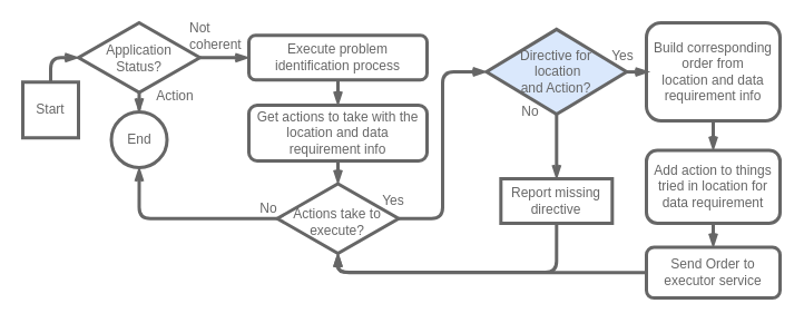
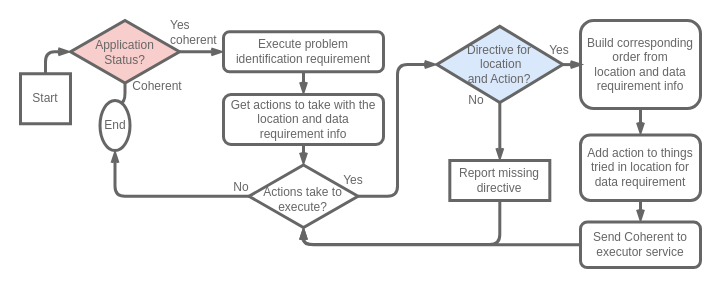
- <mxCell id="11" value="Not &lt;br style=&quot;font-size: 12px;&quot;&gt;coherent" style="text;html=1;strokeColor=none;fillColor=none;align=left;verticalAlign=middle;whiteSpace=wrap;rounded=0;fontSize=12;fontFamily=Helvetica;fontColor=#666666;" parent="1" vertex="1"><mxGeometry x="168.28" y="22" width="73.91" height="20" as="geometry" /></mxCell>
+ <mxCell id="11" value="Yes &lt;br style=&quot;font-size: 12px;&quot;&gt;coherent" style="text;html=1;strokeColor=none;fillColor=none;align=left;verticalAlign=middle;whiteSpace=wrap;rounded=0;fontSize=12;fontFamily=Helvetica;fontColor=#666666;" parent="1" vertex="1"><mxGeometry x="168.28" y="22" width="73.91" height="20" as="geometry" /></mxCell>
- <mxCell id="8" value="Application &lt;br style=&quot;font-size: 12px;&quot;&gt;Status?" style="rhombus;whiteSpace=wrap;html=1;rounded=0;strokeColor=#666666;strokeWidth=3;align=center;verticalAlign=middle;fontFamily=Helvetica;fontSize=12;fontColor=#666666;fillColor=#FFFFFF;spacingTop=2;" parent="1" vertex="1"><mxGeometry x="70" y="20" width="109.03" height="62.5" as="geometry" /></mxCell>
+ <mxCell id="8" value="Application &lt;br style=&quot;font-size: 12px;&quot;&gt;Status?" style="rhombus;whiteSpace=wrap;html=1;rounded=0;strokeColor=#666666;strokeWidth=3;align=center;verticalAlign=middle;fontFamily=Helvetica;fontSize=12;fontColor=#666666;fillColor=#f8cecc;spacingTop=2;" parent="1" vertex="1"><mxGeometry x="70" y="20" width="109.03" height="62.5" as="geometry" /></mxCell>
- <mxCell id="7" value="Execute problem identification process" style="rounded=1;whiteSpace=wrap;html=1;strokeColor=#666666;fontColor=#666666;fillColor=#FFFFFF;strokeWidth=3;fontSize=12;" parent="1" vertex="1"><mxGeometry x="223" y="31.25" width="160" height="40" as="geometry" /></mxCell>
+ <mxCell id="7" value="Execute problem identification requirement" style="rounded=1;whiteSpace=wrap;html=1;strokeColor=#666666;fontColor=#666666;fillColor=#FFFFFF;strokeWidth=3;fontSize=12;" parent="1" vertex="1"><mxGeometry x="223" y="31.25" width="160" height="40" as="geometry" /></mxCell>
- <mxCell id="10" value="Action" style="text;html=1;strokeColor=none;fillColor=none;align=center;verticalAlign=middle;whiteSpace=wrap;rounded=0;fontSize=12;fontFamily=Helvetica;fontColor=#666666;" parent="1" vertex="1"><mxGeometry x="138.75" y="76" width="36.25" height="20" as="geometry" /></mxCell>
+ <mxCell id="10" value="Coherent" style="text;html=1;strokeColor=none;fillColor=none;align=center;verticalAlign=middle;whiteSpace=wrap;rounded=0;fontSize=12;fontFamily=Helvetica;fontColor=#666666;" parent="1" vertex="1"><mxGeometry x="138.75" y="76" width="36.25" height="20" as="geometry" /></mxCell>
- <mxCell id="5" value="End" style="ellipse;whiteSpace=wrap;html=1;aspect=fixed;strokeColor=#666666;fontColor=#666666;fillColor=#FFFFFF;strokeWidth=3;fontSize=12;" parent="1" vertex="1"><mxGeometry x="99.51" y="100" width="50" height="50" as="geometry" /></mxCell>
+ <mxCell id="5" value="End" style="ellipse;whiteSpace=wrap;html=1;aspect=fixed;strokeColor=#666666;fontColor=#666666;fillColor=#FFFFFF;strokeWidth=3;fontSize=12;" parent="1" vertex="1"><mxGeometry x="99.51" y="100" width="30" height="50" as="geometry" /></mxCell>
- <mxCell id="29" value="Send Order to &lt;br style=&quot;font-size: 12px;&quot;&gt;executor service" style="rounded=1;whiteSpace=wrap;html=1;strokeColor=#666666;fontColor=#666666;fillColor=#FFFFFF;strokeWidth=3;fontSize=12;" vertex="1" parent="1"><mxGeometry x="580" y="221.5" width="120" height="45.62" as="geometry" /></mxCell>
+ <mxCell id="29" value="Send Coherent to &lt;br style=&quot;font-size: 12px;&quot;&gt;executor service" style="rounded=1;whiteSpace=wrap;html=1;strokeColor=#666666;fontColor=#666666;fillColor=#FFFFFF;strokeWidth=3;fontSize=12;" vertex="1" parent="1"><mxGeometry x="580" y="221.5" width="120" height="45.62" as="geometry" /></mxCell>
